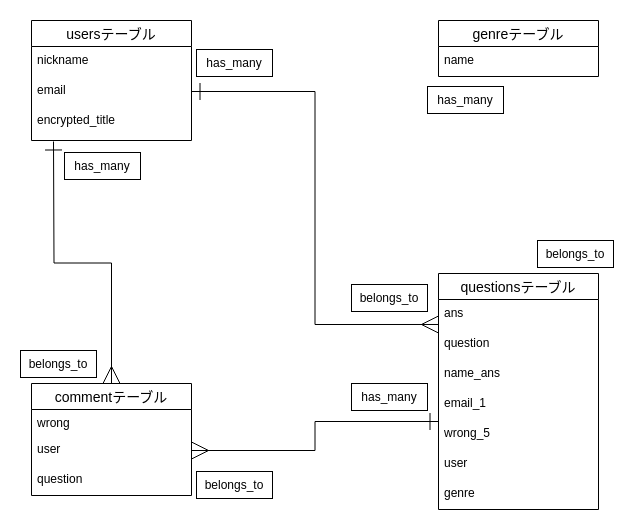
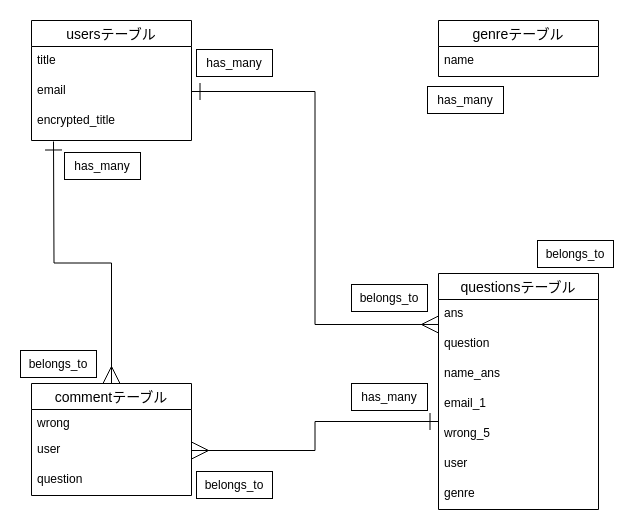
- <mxCell id="4" value="nickname" style="text;strokeColor=none;fillColor=none;spacingLeft=4;spacingRight=4;overflow=hidden;rotatable=0;points=[[0,0.5],[1,0.5]];portConstraint=eastwest;fontSize=12;" vertex="1" parent="3"><mxGeometry y="26" width="160" height="30" as="geometry" /></mxCell>
+ <mxCell id="4" value="title" style="text;strokeColor=none;fillColor=none;spacingLeft=4;spacingRight=4;overflow=hidden;rotatable=0;points=[[0,0.5],[1,0.5]];portConstraint=eastwest;fontSize=12;" vertex="1" parent="3"><mxGeometry y="26" width="160" height="30" as="geometry" /></mxCell>
